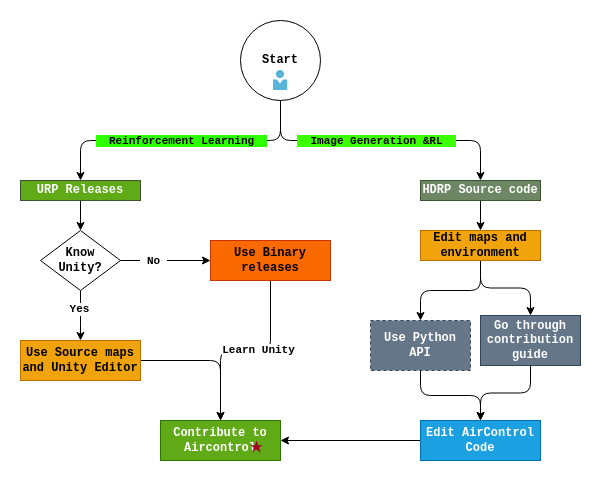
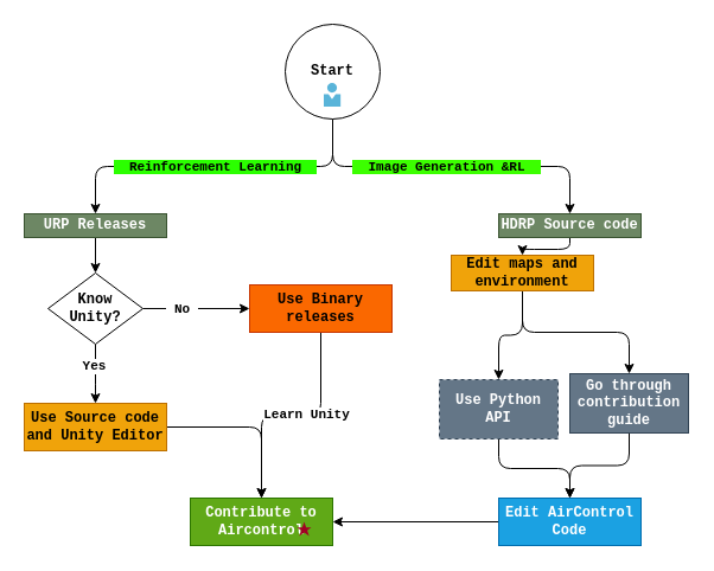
- <mxCell id="8" value="URP Releases" style="rounded=0;whiteSpace=wrap;html=1;fillColor=#60a917;strokeColor=#3A5431;fontColor=#ffffff;fontFamily=Courier New;fontStyle=1;" vertex="1" parent="1"><mxGeometry x="20" y="180" width="120" height="20" as="geometry" /></mxCell>
+ <mxCell id="8" value="URP Releases" style="rounded=0;whiteSpace=wrap;html=1;fillColor=#6d8764;strokeColor=#3A5431;fontColor=#ffffff;fontFamily=Courier New;fontStyle=1" vertex="1" parent="1"><mxGeometry x="20" y="180" width="120" height="20" as="geometry" /></mxCell>
- <mxCell id="24" value="Edit maps and environment" style="rounded=0;whiteSpace=wrap;html=1;fillColor=#f0a30a;strokeColor=#BD7000;fontColor=#000000;fontFamily=Courier New;fontStyle=1" vertex="1" parent="1"><mxGeometry x="420" y="230" width="120" height="30" as="geometry" /></mxCell>
+ <mxCell id="24" value="Edit maps and environment" style="rounded=0;whiteSpace=wrap;html=1;fillColor=#f0a30a;strokeColor=#BD7000;fontColor=#000000;fontFamily=Courier New;fontStyle=1" vertex="1" parent="1"><mxGeometry x="380" y="215" width="120" height="30" as="geometry" /></mxCell>
- <mxCell id="15" value="Use Source maps and Unity Editor" style="rounded=0;whiteSpace=wrap;html=1;fillColor=#f0a30a;strokeColor=#BD7000;fontColor=#000000;fontFamily=Courier New;fontStyle=1" vertex="1" parent="1"><mxGeometry x="20" y="340" width="120" height="40" as="geometry" /></mxCell>
+ <mxCell id="15" value="Use Source code and Unity Editor" style="rounded=0;whiteSpace=wrap;html=1;fillColor=#f0a30a;strokeColor=#BD7000;fontColor=#000000;fontFamily=Courier New;fontStyle=1" vertex="1" parent="1"><mxGeometry x="20" y="340" width="120" height="40" as="geometry" /></mxCell>
